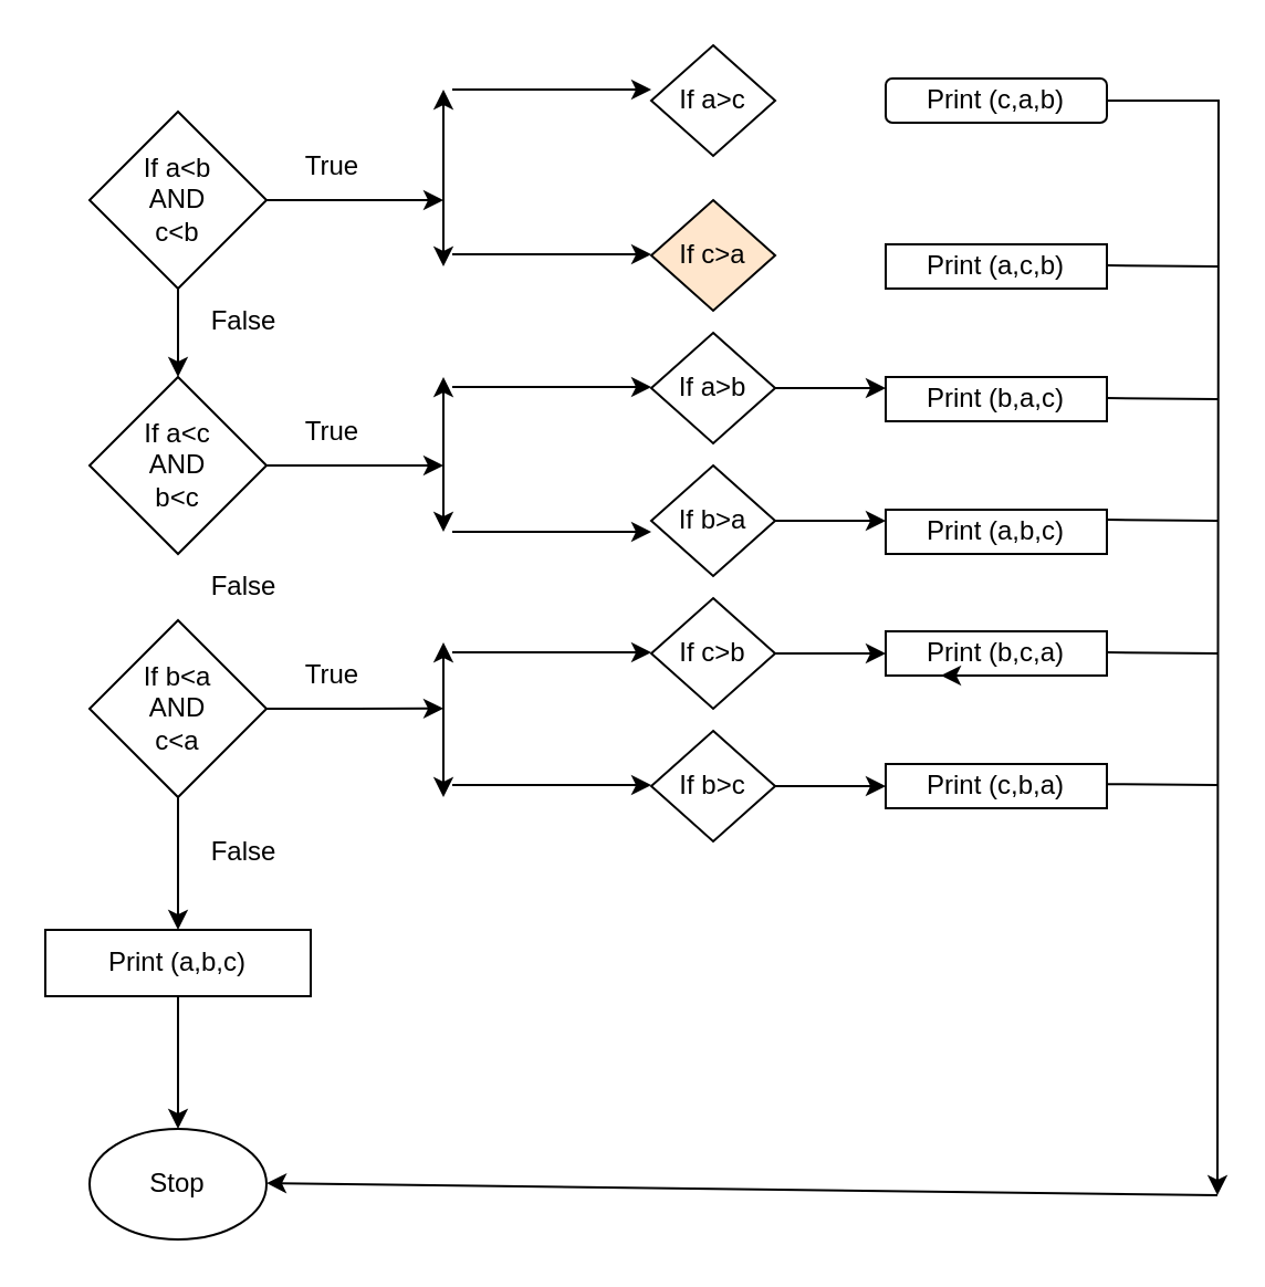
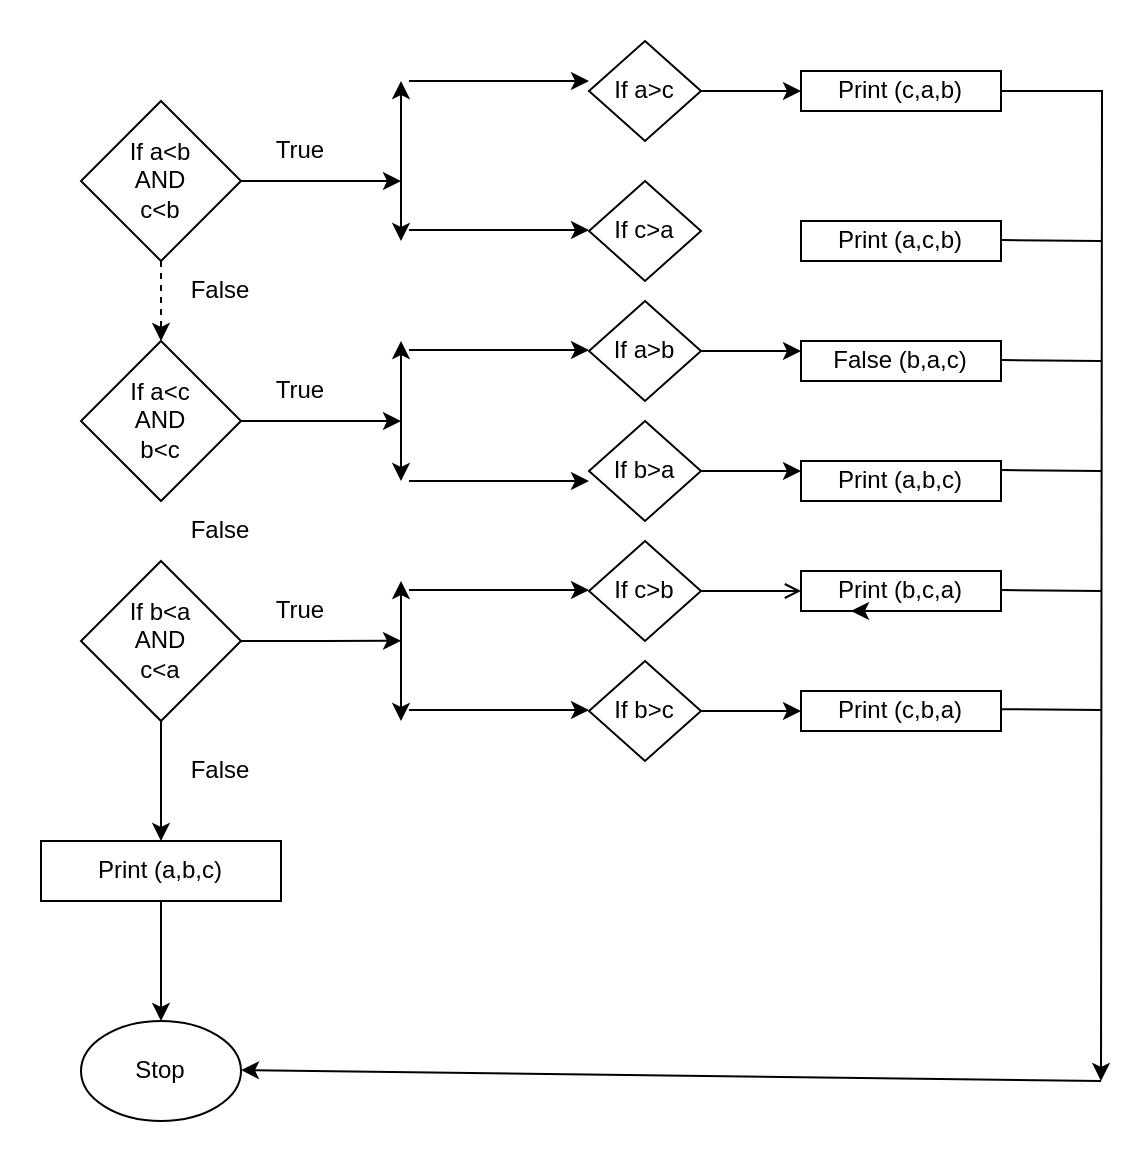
+ <mxCell id="26" style="edgeStyle=orthogonalEdgeStyle;rounded=0;orthogonalLoop=1;jettySize=auto;html=1;exitX=1;exitY=0.5;exitDx=0;exitDy=0;" edge="1" parent="1" source="27" target="38"><mxGeometry relative="1" as="geometry" /></mxCell>
- <mxCell id="38" value="Print (c,a,b)" style="whiteSpace=wrap;html=1;rounded=1;" vertex="1" parent="1"><mxGeometry x="400" y="35" width="100" height="20" as="geometry" /></mxCell>
+ <mxCell id="38" value="Print (c,a,b)" style="rounded=0;whiteSpace=wrap;html=1;" vertex="1" parent="1"><mxGeometry x="400" y="35" width="100" height="20" as="geometry" /></mxCell>
- <mxCell id="32" value="If c&amp;gt;a" style="rhombus;whiteSpace=wrap;html=1;fillColor=#ffe6cc;" vertex="1" parent="1"><mxGeometry x="294" y="90" width="56" height="50" as="geometry" /></mxCell>
+ <mxCell id="32" value="If c&amp;gt;a" style="rhombus;whiteSpace=wrap;html=1;" vertex="1" parent="1"><mxGeometry x="294" y="90" width="56" height="50" as="geometry" /></mxCell>
- <mxCell id="7" style="edgeStyle=orthogonalEdgeStyle;rounded=0;orthogonalLoop=1;jettySize=auto;html=1;exitX=0.5;exitY=1;exitDx=0;exitDy=0;entryX=0.5;entryY=0;entryDx=0;entryDy=0;" edge="1" parent="1" source="9" target="6"><mxGeometry relative="1" as="geometry" /></mxCell>
+ <mxCell id="7" style="edgeStyle=orthogonalEdgeStyle;rounded=0;orthogonalLoop=1;jettySize=auto;html=1;exitX=0.5;exitY=1;exitDx=0;exitDy=0;entryX=0.5;entryY=0;entryDx=0;entryDy=0;dashed=1;" edge="1" parent="1" source="9" target="6"><mxGeometry relative="1" as="geometry" /></mxCell>
- <mxCell id="40" value="Print (b,a,c)" style="rounded=0;whiteSpace=wrap;html=1;" vertex="1" parent="1"><mxGeometry x="400" y="170" width="100" height="20" as="geometry" /></mxCell>
+ <mxCell id="40" value="False (b,a,c)" style="rounded=0;whiteSpace=wrap;html=1;" vertex="1" parent="1"><mxGeometry x="400" y="170" width="100" height="20" as="geometry" /></mxCell>
- <mxCell id="33" value="" style="edgeStyle=orthogonalEdgeStyle;rounded=0;orthogonalLoop=1;jettySize=auto;html=1;" edge="1" parent="1" source="34" target="42"><mxGeometry relative="1" as="geometry" /></mxCell>
+ <mxCell id="33" value="" style="edgeStyle=orthogonalEdgeStyle;rounded=0;orthogonalLoop=1;jettySize=auto;html=1;endArrow=open;" edge="1" parent="1" source="34" target="42"><mxGeometry relative="1" as="geometry" /></mxCell>
